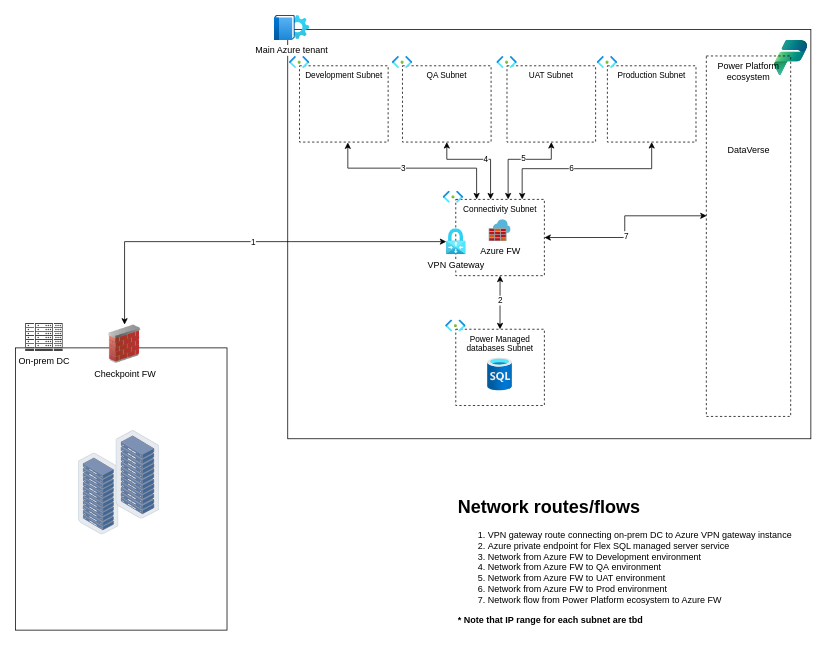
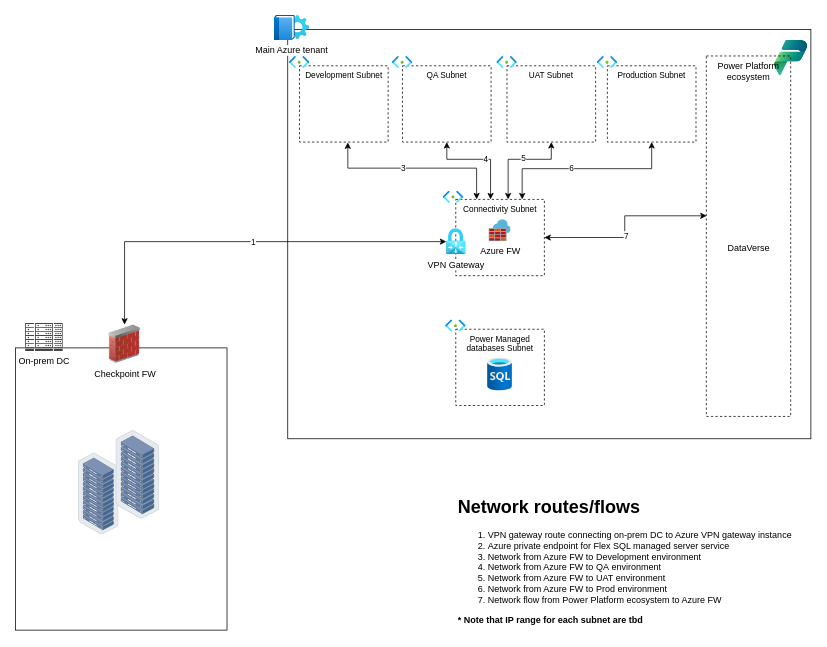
- <mxCell id="5" value="DataVerse" style="image;aspect=fixed;html=1;points=[];align=center;fontSize=12;image=img/lib/azure2/power_platform/Dataverse.svg;container=0;" vertex="1" parent="1"><mxGeometry x="973.819" y="150.121" width="46.885" height="36.129" as="geometry" /></mxCell>
+ <mxCell id="5" value="DataVerse" style="image;aspect=fixed;html=1;points=[];align=center;fontSize=12;image=img/lib/azure2/power_platform/Dataverse.svg;container=0;" vertex="1" parent="1"><mxGeometry x="973.819" y="280.121" width="46.885" height="36.129" as="geometry" /></mxCell>
- <mxCell id="6" style="edgeStyle=orthogonalEdgeStyle;rounded=0;orthogonalLoop=1;jettySize=auto;html=1;entryX=0.5;entryY=1;entryDx=0;entryDy=0;startArrow=classic;startFill=1;" edge="1" parent="1" source="27" target="30"><mxGeometry relative="1" as="geometry" /></mxCell>
- <mxCell id="7" value="2" style="edgeLabel;html=1;align=center;verticalAlign=middle;resizable=0;points=[];" vertex="1" connectable="0" parent="6"><mxGeometry x="0.079" relative="1" as="geometry"><mxPoint as="offset" /></mxGeometry></mxCell>
